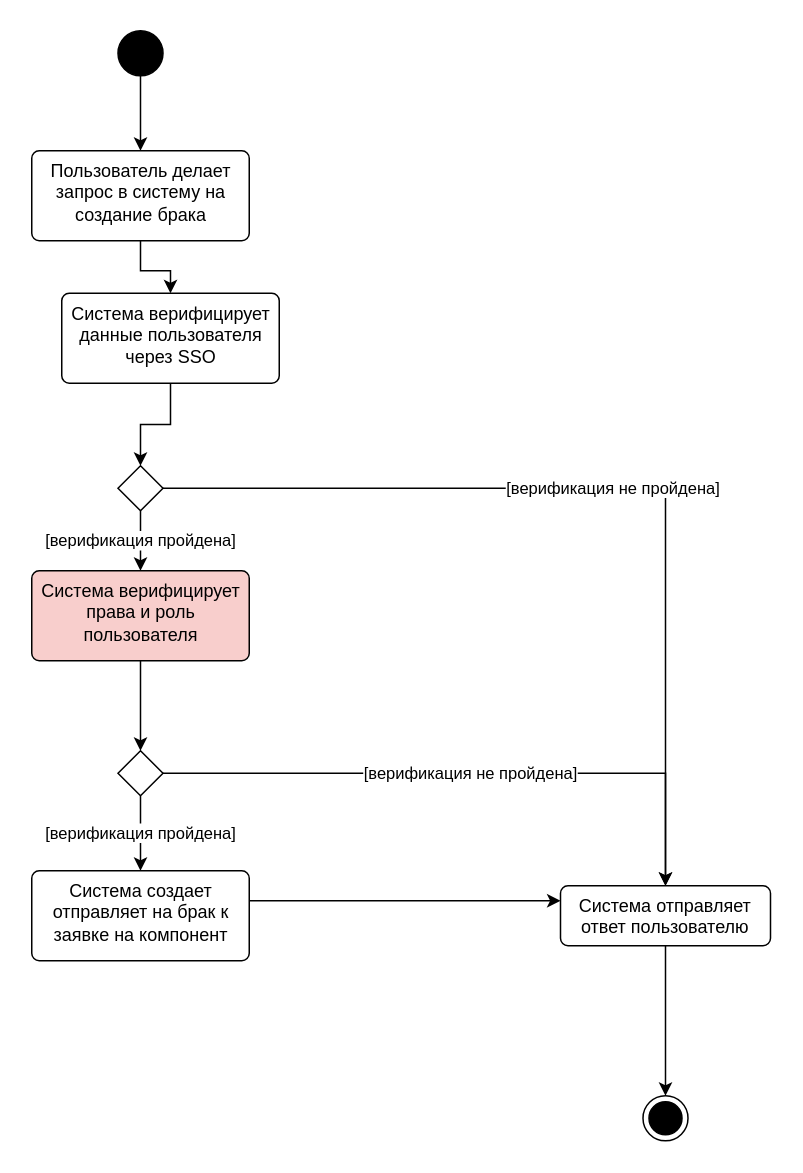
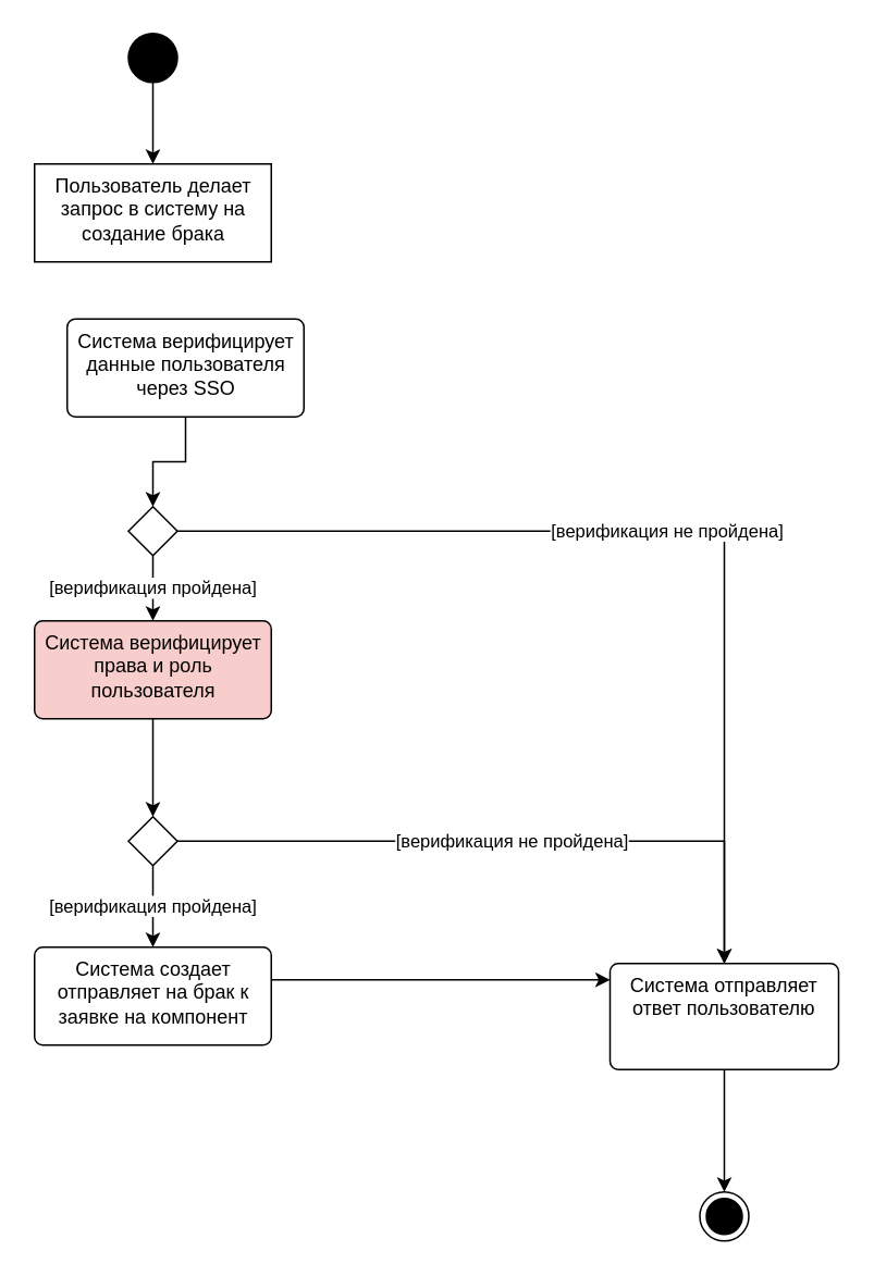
- <mxCell id="5" value="Пользователь делает запрос в систему на создание брака" style="html=1;align=center;verticalAlign=top;rounded=1;absoluteArcSize=1;arcSize=10;dashed=0;whiteSpace=wrap;" parent="1" vertex="1"><mxGeometry x="20.5" y="100" width="145" height="60" as="geometry" /></mxCell>
+ <mxCell id="5" value="Пользователь делает запрос в систему на создание брака" style="html=1;align=center;verticalAlign=top;absoluteArcSize=1;arcSize=10;dashed=0;whiteSpace=wrap;rounded=0;" parent="1" vertex="1"><mxGeometry x="20.5" y="100" width="145" height="60" as="geometry" /></mxCell>
- <mxCell id="4" value="" style="edgeStyle=orthogonalEdgeStyle;rounded=0;orthogonalLoop=1;jettySize=auto;html=1;" parent="1" source="5" target="7" edge="1"><mxGeometry relative="1" as="geometry" /></mxCell>
- <mxCell id="15" value="Система отправляет ответ пользователю" style="html=1;align=center;verticalAlign=top;rounded=1;absoluteArcSize=1;arcSize=10;dashed=0;whiteSpace=wrap;" parent="1" vertex="1"><mxGeometry x="373" y="590" width="140" height="40" as="geometry" /></mxCell>
+ <mxCell id="15" value="Система отправляет ответ пользователю" style="html=1;align=center;verticalAlign=top;rounded=1;absoluteArcSize=1;arcSize=10;dashed=0;whiteSpace=wrap;" parent="1" vertex="1"><mxGeometry x="373" y="590" width="140" height="65" as="geometry" /></mxCell>
